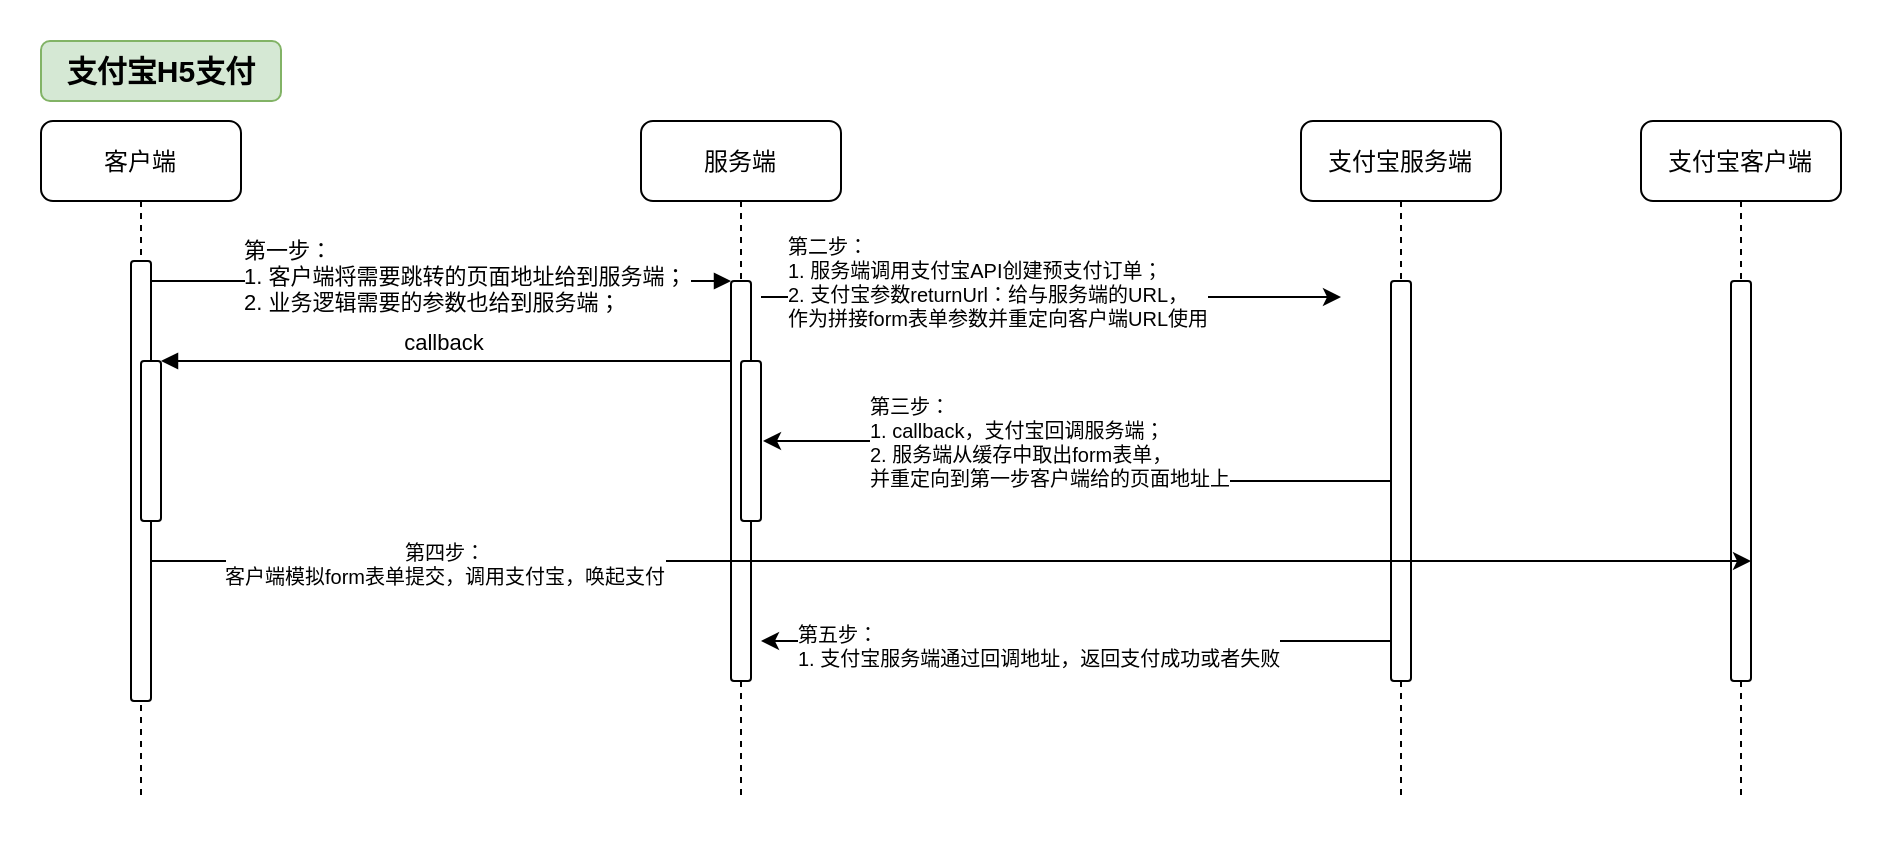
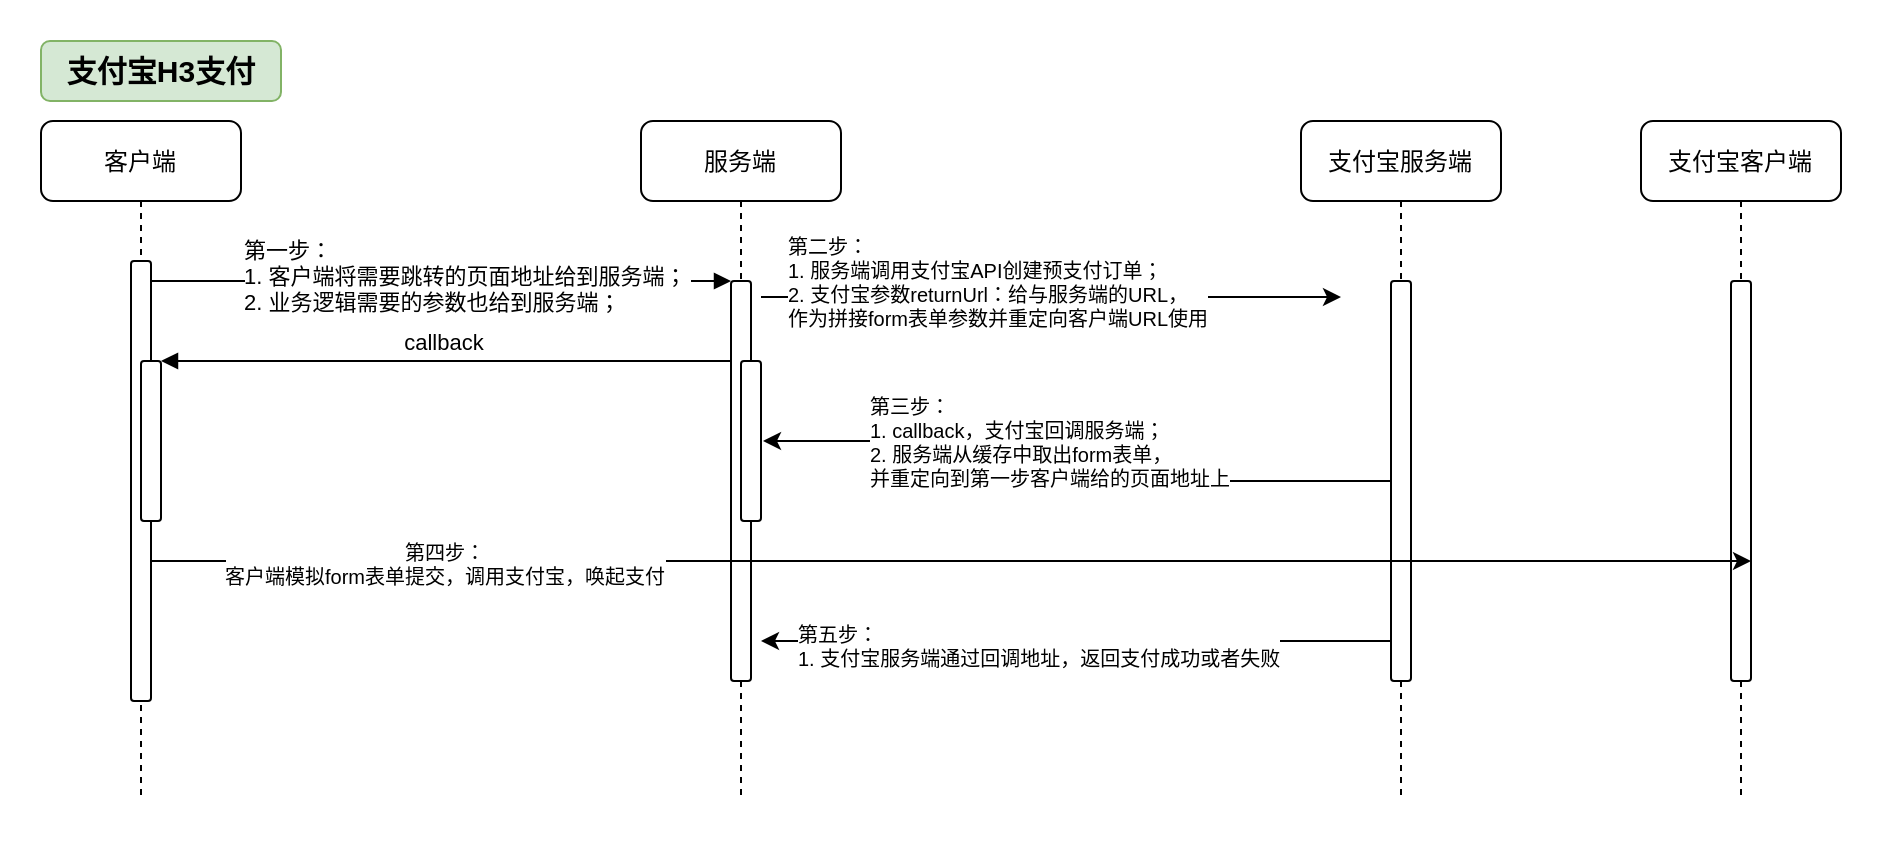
- <mxCell id="22" value="支付宝H5支付" style="text;html=1;align=center;verticalAlign=middle;resizable=0;points=[];autosize=1;strokeColor=#82b366;fillColor=#d5e8d4;fontSize=15;fontStyle=1;rounded=1;" vertex="1" parent="1"><mxGeometry x="20" y="20" width="120" height="30" as="geometry" /></mxCell>
+ <mxCell id="22" value="支付宝H3支付" style="text;html=1;align=center;verticalAlign=middle;resizable=0;points=[];autosize=1;strokeColor=#82b366;fillColor=#d5e8d4;fontSize=15;fontStyle=1;rounded=1;" vertex="1" parent="1"><mxGeometry x="20" y="20" width="120" height="30" as="geometry" /></mxCell>
